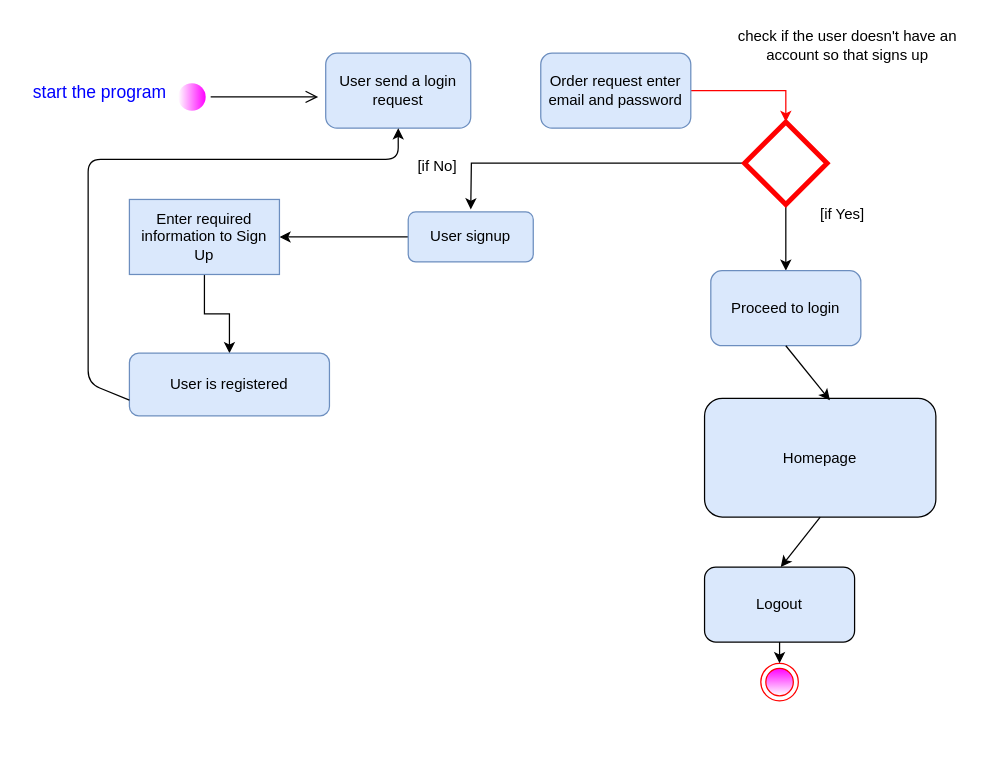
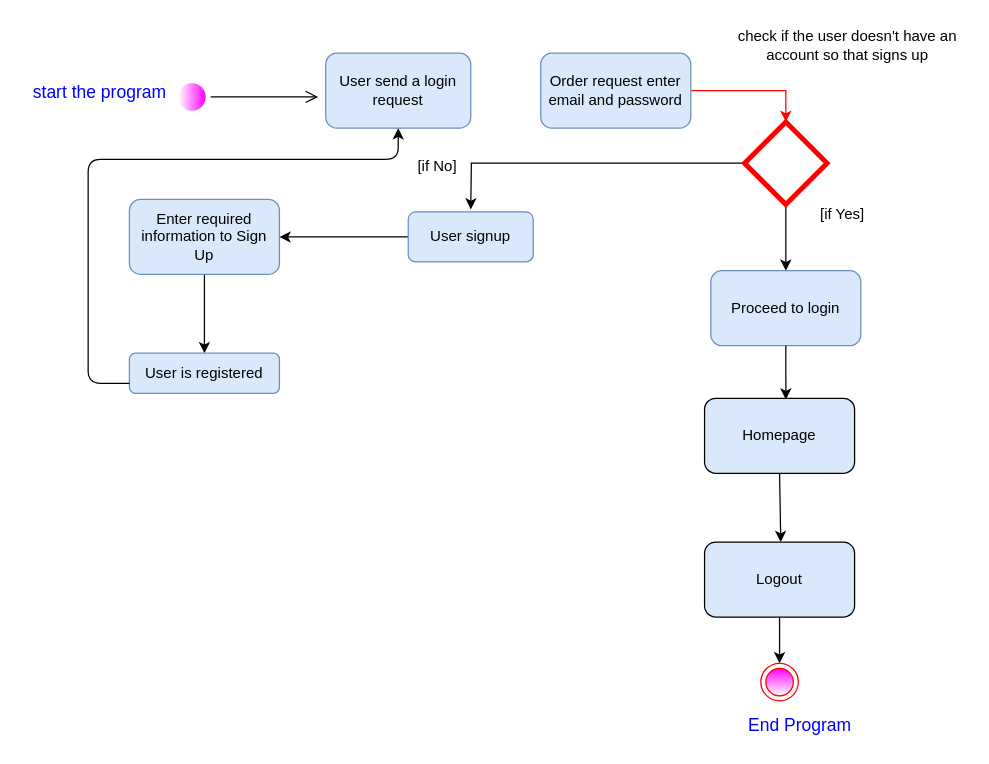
- <mxCell id="17" value="Enter required information to Sign Up" style="whiteSpace=wrap;html=1;fillColor=#dae8fc;strokeColor=#6c8ebf;rounded=0;" parent="1" vertex="1"><mxGeometry x="103" y="159" width="120" height="60" as="geometry" /></mxCell>
+ <mxCell id="17" value="Enter required information to Sign Up" style="rounded=1;whiteSpace=wrap;html=1;fillColor=#dae8fc;strokeColor=#6c8ebf;" parent="1" vertex="1"><mxGeometry x="103" y="159" width="120" height="60" as="geometry" /></mxCell>
- <mxCell id="18" value="User is registered" style="rounded=1;whiteSpace=wrap;html=1;fillColor=#dae8fc;strokeColor=#6c8ebf;" parent="1" vertex="1"><mxGeometry x="103" y="282" width="160" height="50" as="geometry" /></mxCell>
+ <mxCell id="18" value="User is registered" style="rounded=1;whiteSpace=wrap;html=1;fillColor=#dae8fc;strokeColor=#6c8ebf;" parent="1" vertex="1"><mxGeometry x="103" y="282" width="120" height="32" as="geometry" /></mxCell>
- <mxCell id="23" value="Homepage" style="rounded=1;whiteSpace=wrap;html=1;fillColor=#DAE8FC;" vertex="1" parent="1"><mxGeometry x="563" y="318" width="185" height="95" as="geometry" /></mxCell>
+ <mxCell id="23" value="Homepage" style="rounded=1;whiteSpace=wrap;html=1;fillColor=#DAE8FC;" vertex="1" parent="1"><mxGeometry x="563" y="318" width="120" height="60" as="geometry" /></mxCell>
- <mxCell id="24" value="Logout" style="rounded=1;whiteSpace=wrap;html=1;fillColor=#DAE8FC;" vertex="1" parent="1"><mxGeometry x="563" y="453" width="120" height="60" as="geometry" /></mxCell>
+ <mxCell id="24" value="Logout" style="rounded=1;whiteSpace=wrap;html=1;fillColor=#DAE8FC;" vertex="1" parent="1"><mxGeometry x="563" y="433" width="120" height="60" as="geometry" /></mxCell>
+ <mxCell id="13" value="&lt;font style=&quot;font-size: 14px&quot; color=&quot;#0000ff&quot;&gt;End Program&lt;/font&gt;" style="text;html=1;align=center;verticalAlign=middle;resizable=0;points=[];autosize=1;strokeColor=none;" parent="1" vertex="1"><mxGeometry x="593" y="570" width="92" height="19" as="geometry" /></mxCell>
